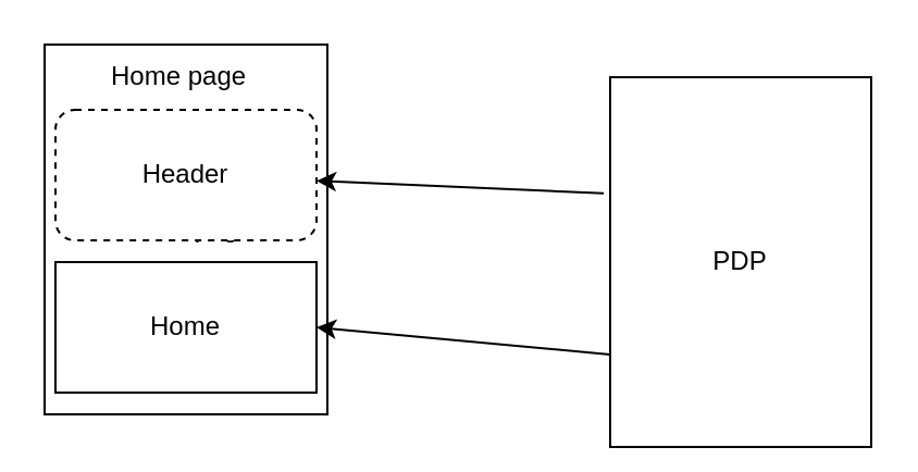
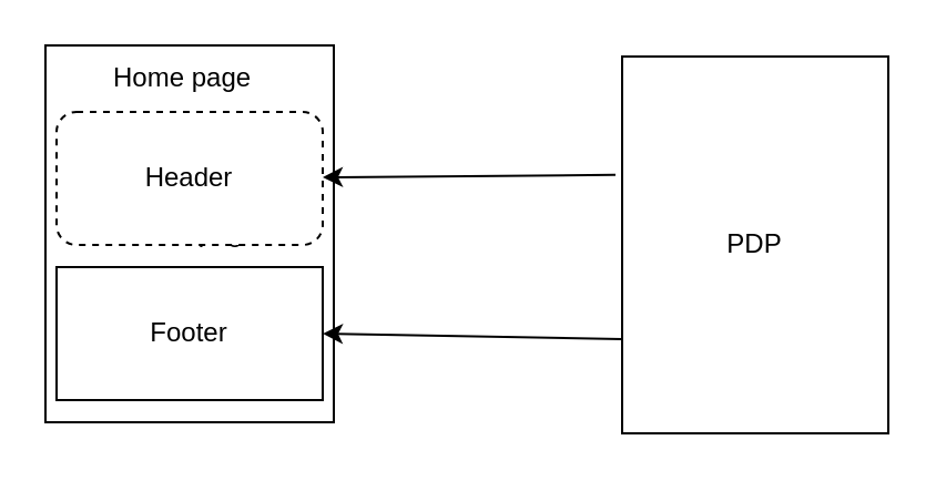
- <mxCell id="5" value="PDP&lt;br&gt;" style="rounded=0;whiteSpace=wrap;html=1;" vertex="1" parent="1"><mxGeometry x="280" y="35" width="120" height="170" as="geometry" /></mxCell>
+ <mxCell id="5" value="PDP&lt;br&gt;" style="rounded=0;whiteSpace=wrap;html=1;" vertex="1" parent="1"><mxGeometry x="280" y="25" width="120" height="170" as="geometry" /></mxCell>
- <mxCell id="7" value="Home" style="rounded=0;whiteSpace=wrap;html=1;" vertex="1" parent="1"><mxGeometry x="25" y="120" width="120" height="60" as="geometry" /></mxCell>
+ <mxCell id="7" value="Footer" style="rounded=0;whiteSpace=wrap;html=1;" vertex="1" parent="1"><mxGeometry x="25" y="120" width="120" height="60" as="geometry" /></mxCell>
